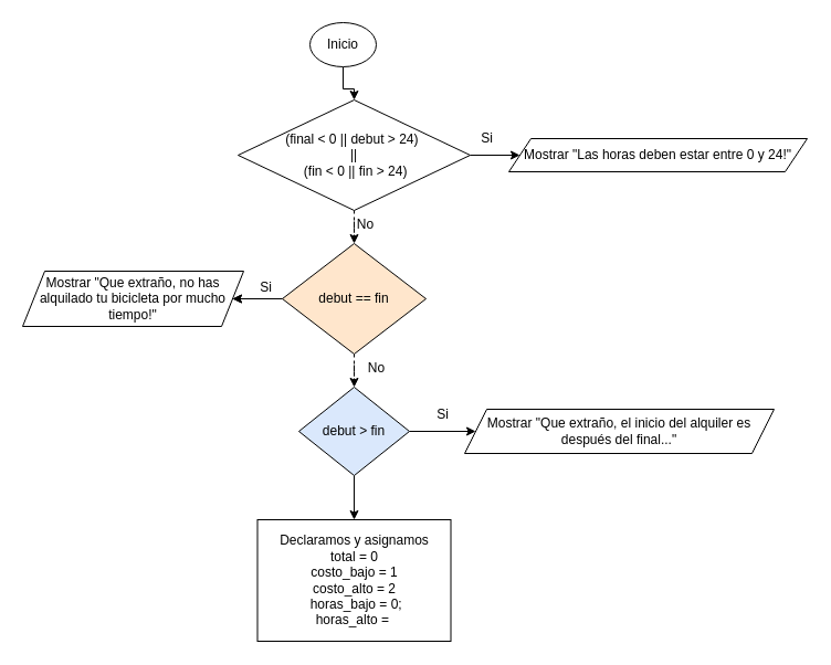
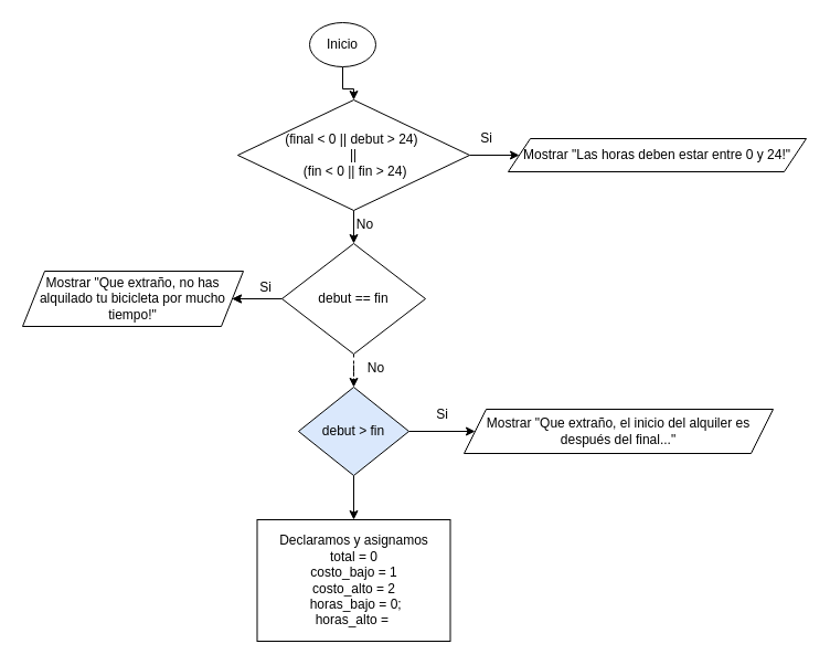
- <mxCell id="5" value="" style="edgeStyle=orthogonalEdgeStyle;rounded=0;orthogonalLoop=1;jettySize=auto;html=1;dashed=1;" edge="1" parent="1" source="6" target="12"><mxGeometry relative="1" as="geometry" /></mxCell>
+ <mxCell id="5" value="" style="edgeStyle=orthogonalEdgeStyle;rounded=0;orthogonalLoop=1;jettySize=auto;html=1;" edge="1" parent="1" source="6" target="12"><mxGeometry relative="1" as="geometry" /></mxCell>
- <mxCell id="12" value="debut == fin" style="rhombus;whiteSpace=wrap;html=1;fillColor=#ffe6cc;" vertex="1" parent="1"><mxGeometry x="255" y="220" width="130" height="100" as="geometry" /></mxCell>
+ <mxCell id="12" value="debut == fin" style="rhombus;whiteSpace=wrap;html=1;" vertex="1" parent="1"><mxGeometry x="255" y="220" width="130" height="100" as="geometry" /></mxCell>
